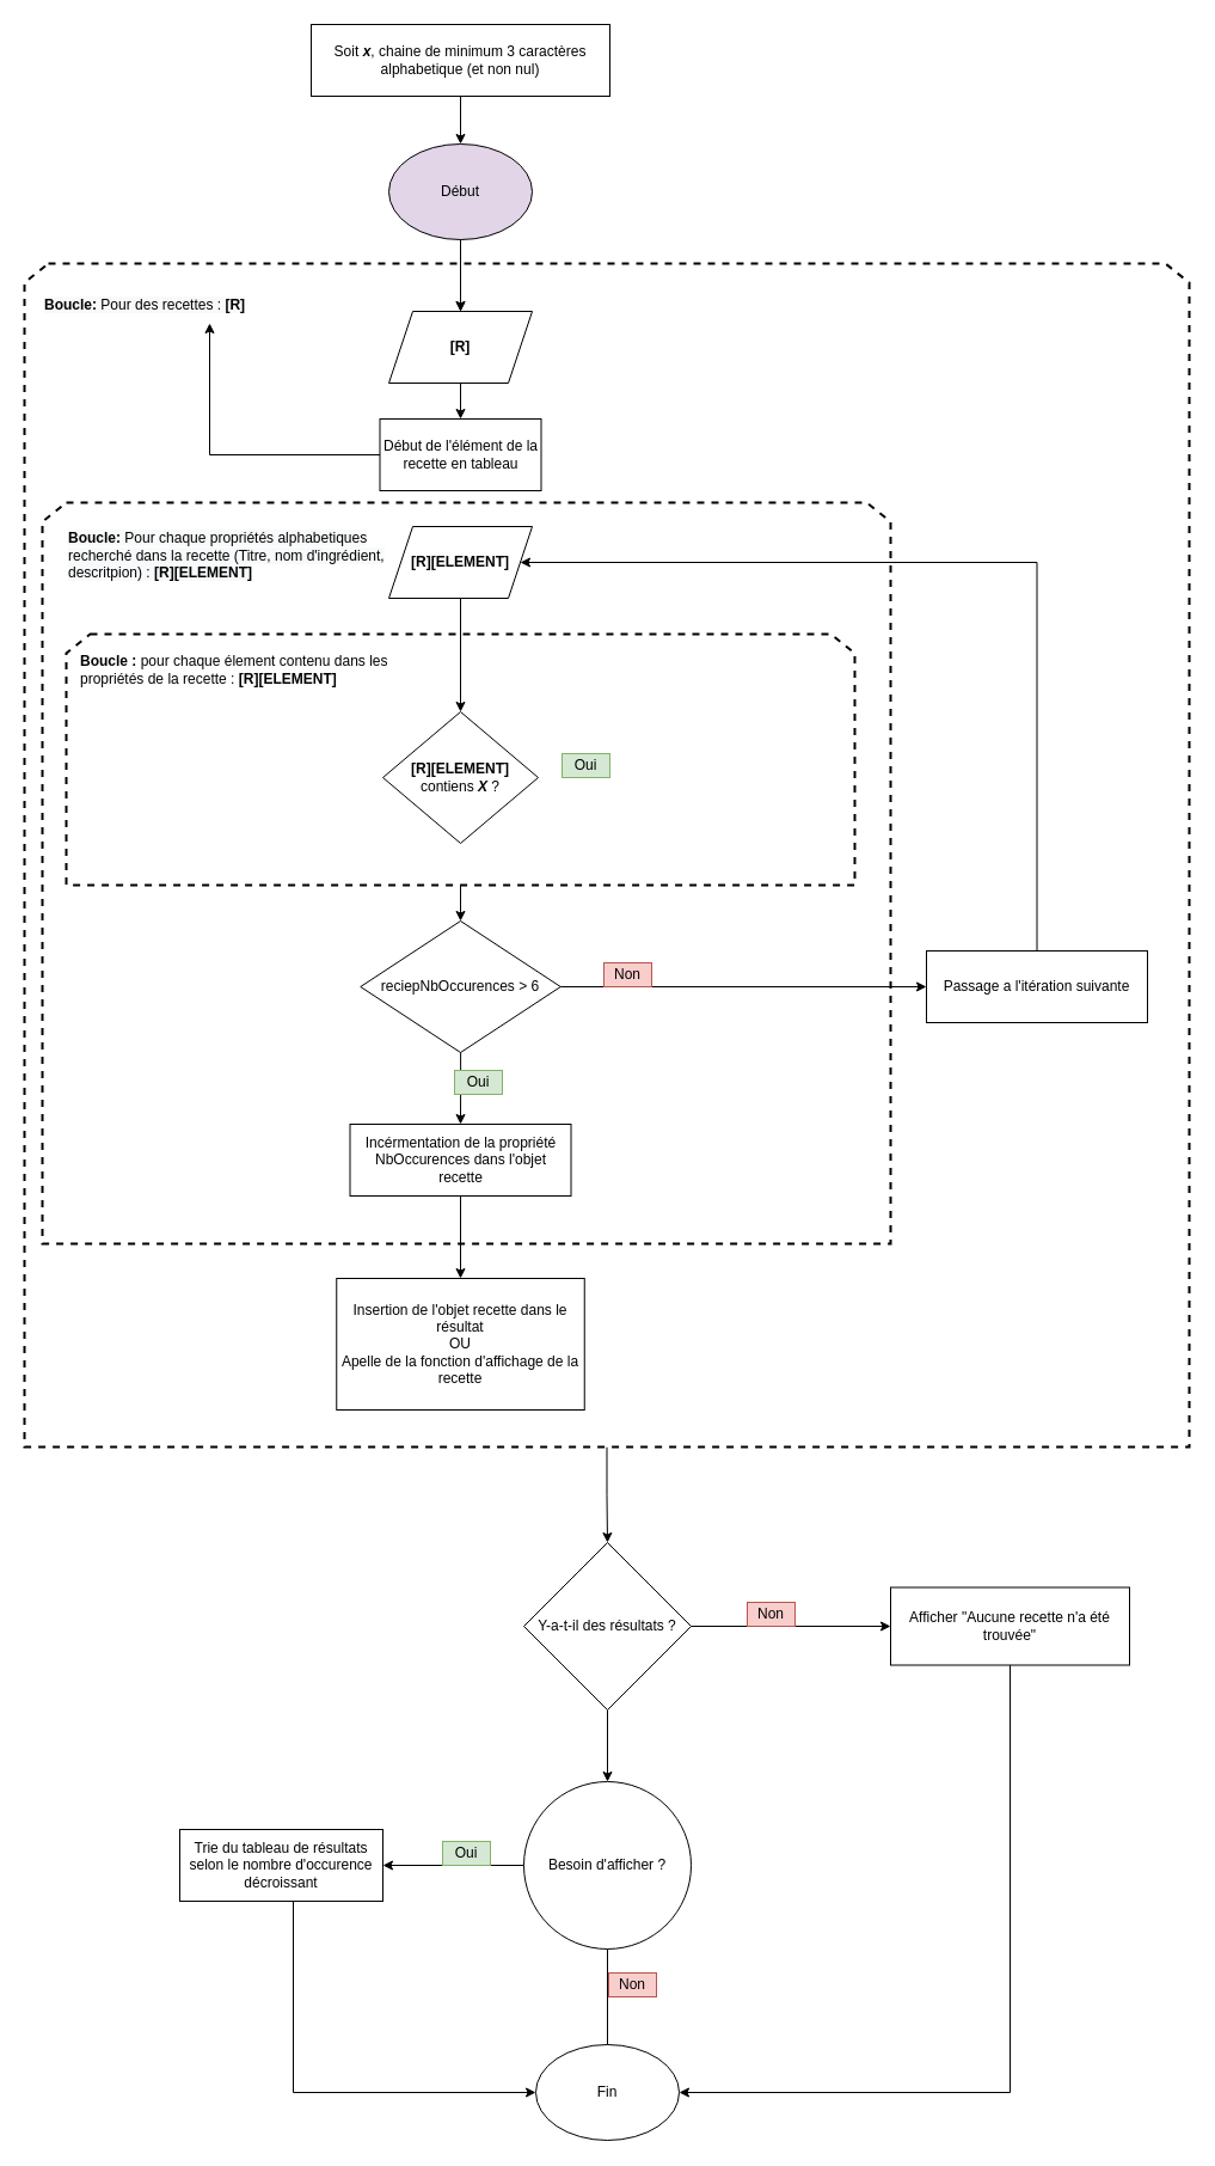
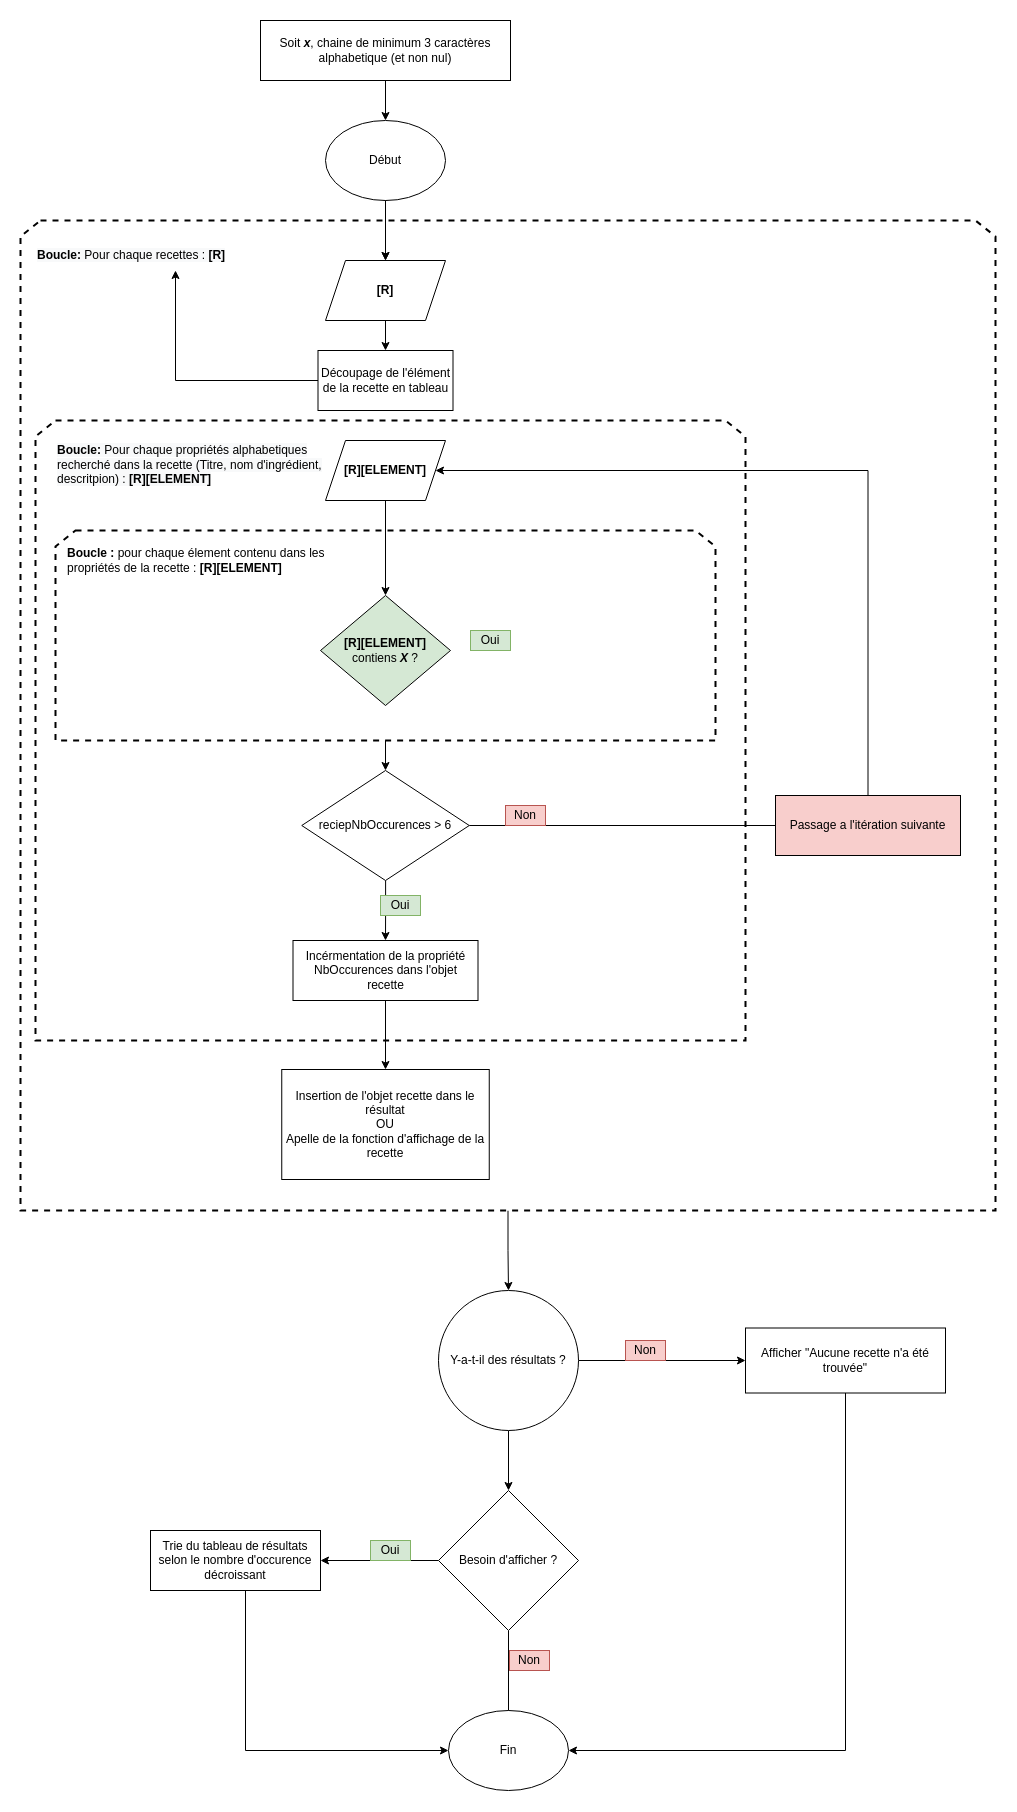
- <mxCell id="5" value="Début" style="ellipse;whiteSpace=wrap;html=1;fillColor=#e1d5e7;" vertex="1" parent="1"><mxGeometry x="325" y="120" width="120" height="80" as="geometry" /></mxCell>
+ <mxCell id="5" value="Début" style="ellipse;whiteSpace=wrap;html=1;" vertex="1" parent="1"><mxGeometry x="325" y="120" width="120" height="80" as="geometry" /></mxCell>
- <mxCell id="8" value="&lt;br&gt;&lt;br&gt;&lt;b style=&quot;color: rgb(0 , 0 , 0) ; font-family: &amp;#34;helvetica&amp;#34; ; font-size: 12px ; font-style: normal ; letter-spacing: normal ; text-align: left ; text-indent: 0px ; text-transform: none ; word-spacing: 0px ; background-color: rgb(248 , 249 , 250)&quot;&gt;Boucle:&lt;span&gt;&amp;nbsp;&lt;/span&gt;&lt;/b&gt;&lt;span style=&quot;color: rgb(0 , 0 , 0) ; font-family: &amp;#34;helvetica&amp;#34; ; font-size: 12px ; font-style: normal ; font-weight: 400 ; letter-spacing: normal ; text-align: left ; text-indent: 0px ; text-transform: none ; word-spacing: 0px ; background-color: rgb(248 , 249 , 250) ; display: inline ; float: none&quot;&gt;Pour des recettes : &lt;/span&gt;&lt;span style=&quot;color: rgb(0 , 0 , 0) ; font-family: &amp;#34;helvetica&amp;#34; ; font-size: 12px ; font-style: normal ; letter-spacing: normal ; text-align: left ; text-indent: 0px ; text-transform: none ; word-spacing: 0px ; background-color: rgb(248 , 249 , 250) ; display: inline ; float: none&quot;&gt;&lt;b&gt;[R]&lt;/b&gt;&lt;/span&gt;" style="rounded=0;whiteSpace=wrap;html=1;dashed=1;strokeWidth=2;align=left;fillColor=none;strokeColor=none;" vertex="1" parent="1"><mxGeometry x="35" y="210" width="280" height="60" as="geometry" /></mxCell>
+ <mxCell id="8" value="&lt;br&gt;&lt;br&gt;&lt;b style=&quot;color: rgb(0 , 0 , 0) ; font-family: &amp;#34;helvetica&amp;#34; ; font-size: 12px ; font-style: normal ; letter-spacing: normal ; text-align: left ; text-indent: 0px ; text-transform: none ; word-spacing: 0px ; background-color: rgb(248 , 249 , 250)&quot;&gt;Boucle:&lt;span&gt;&amp;nbsp;&lt;/span&gt;&lt;/b&gt;&lt;span style=&quot;color: rgb(0 , 0 , 0) ; font-family: &amp;#34;helvetica&amp;#34; ; font-size: 12px ; font-style: normal ; font-weight: 400 ; letter-spacing: normal ; text-align: left ; text-indent: 0px ; text-transform: none ; word-spacing: 0px ; background-color: rgb(248 , 249 , 250) ; display: inline ; float: none&quot;&gt;Pour chaque recettes : &lt;/span&gt;&lt;span style=&quot;color: rgb(0 , 0 , 0) ; font-family: &amp;#34;helvetica&amp;#34; ; font-size: 12px ; font-style: normal ; letter-spacing: normal ; text-align: left ; text-indent: 0px ; text-transform: none ; word-spacing: 0px ; background-color: rgb(248 , 249 , 250) ; display: inline ; float: none&quot;&gt;&lt;b&gt;[R]&lt;/b&gt;&lt;/span&gt;" style="rounded=0;whiteSpace=wrap;html=1;dashed=1;strokeWidth=2;align=left;fillColor=none;strokeColor=none;" vertex="1" parent="1"><mxGeometry x="35" y="210" width="280" height="60" as="geometry" /></mxCell>
- <mxCell id="12" value="Début de l'élément de la recette en tableau" style="rounded=0;whiteSpace=wrap;html=1;" vertex="1" parent="1"><mxGeometry x="317.5" y="350" width="135" height="60" as="geometry" /></mxCell>
+ <mxCell id="12" value="Découpage de l'élément de la recette en tableau" style="rounded=0;whiteSpace=wrap;html=1;" vertex="1" parent="1"><mxGeometry x="317.5" y="350" width="135" height="60" as="geometry" /></mxCell>
- <mxCell id="20" value="&lt;b&gt;[R][ELEMENT] &lt;/b&gt;contiens &lt;i style=&quot;font-weight: bold&quot;&gt;X&lt;/i&gt;&amp;nbsp;?" style="rhombus;whiteSpace=wrap;html=1;strokeWidth=1;align=center;" vertex="1" parent="1"><mxGeometry x="320" y="595" width="130" height="110" as="geometry" /></mxCell>
+ <mxCell id="20" value="&lt;b&gt;[R][ELEMENT] &lt;/b&gt;contiens &lt;i style=&quot;font-weight: bold&quot;&gt;X&lt;/i&gt;&amp;nbsp;?" style="rhombus;whiteSpace=wrap;html=1;strokeWidth=1;align=center;fillColor=#d5e8d4;" vertex="1" parent="1"><mxGeometry x="320" y="595" width="130" height="110" as="geometry" /></mxCell>
- <mxCell id="25" style="edgeStyle=orthogonalEdgeStyle;rounded=0;orthogonalLoop=1;jettySize=auto;html=1;exitX=1;exitY=0.5;exitDx=0;exitDy=0;" edge="1" parent="1" source="23" target="30"><mxGeometry relative="1" as="geometry" /></mxCell>
+ <mxCell id="25" style="edgeStyle=orthogonalEdgeStyle;rounded=0;orthogonalLoop=1;jettySize=auto;html=1;exitX=1;exitY=0.5;exitDx=0;exitDy=0;endArrow=none;" edge="1" parent="1" source="23" target="30"><mxGeometry relative="1" as="geometry" /></mxCell>
- <mxCell id="30" value="Passage a l'itération suivante" style="rounded=0;whiteSpace=wrap;html=1;strokeWidth=1;align=center;" vertex="1" parent="1"><mxGeometry x="775" y="795" width="185" height="60" as="geometry" /></mxCell>
+ <mxCell id="30" value="Passage a l'itération suivante" style="rounded=0;whiteSpace=wrap;html=1;strokeWidth=1;align=center;fillColor=#f8cecc;" vertex="1" parent="1"><mxGeometry x="775" y="795" width="185" height="60" as="geometry" /></mxCell>
- <mxCell id="35" value="Y-a-t-il des résultats ?" style="rhombus;whiteSpace=wrap;html=1;strokeWidth=1;align=center;" vertex="1" parent="1"><mxGeometry x="438" y="1290" width="140" height="140" as="geometry" /></mxCell>
+ <mxCell id="35" value="Y-a-t-il des résultats ?" style="ellipse;whiteSpace=wrap;html=1;strokeWidth=1;align=center;" vertex="1" parent="1"><mxGeometry x="438" y="1290" width="140" height="140" as="geometry" /></mxCell>
- <mxCell id="39" value="Besoin d'afficher ?" style="ellipse;whiteSpace=wrap;html=1;strokeWidth=1;align=center;" vertex="1" parent="1"><mxGeometry x="438" y="1490" width="140" height="140" as="geometry" /></mxCell>
+ <mxCell id="39" value="Besoin d'afficher ?" style="rhombus;whiteSpace=wrap;html=1;strokeWidth=1;align=center;" vertex="1" parent="1"><mxGeometry x="438" y="1490" width="140" height="140" as="geometry" /></mxCell>
